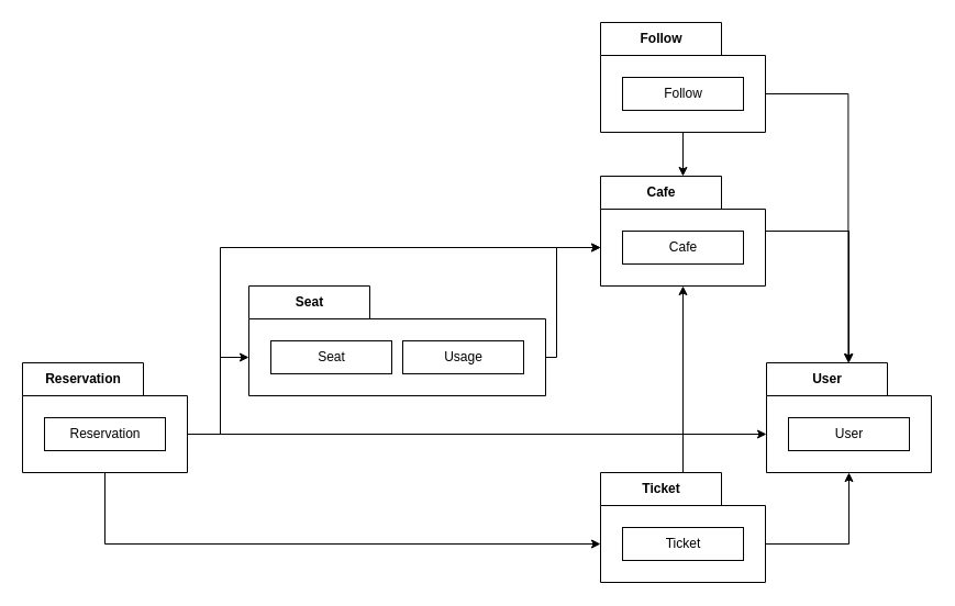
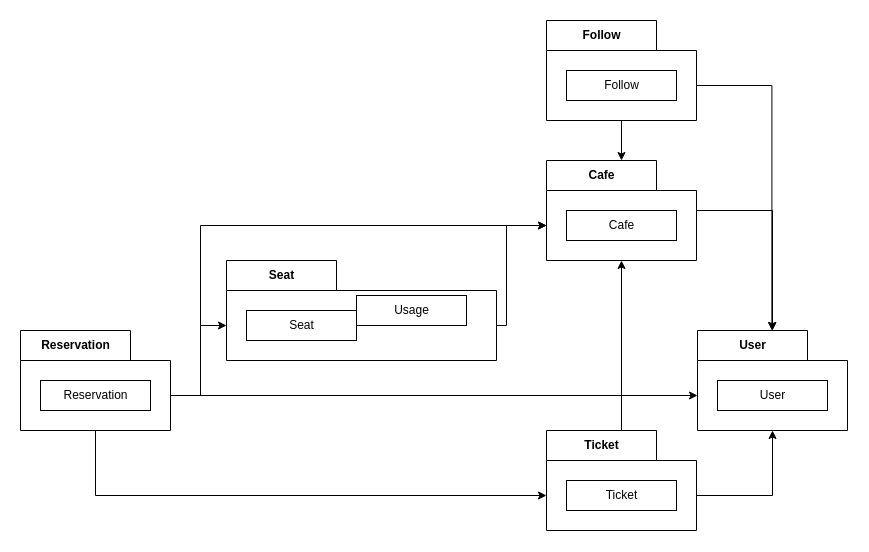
- <mxCell id="10" value="Usage" style="html=1;" parent="8" vertex="1"><mxGeometry x="140" y="50.0" width="110" height="30" as="geometry" /></mxCell>
+ <mxCell id="10" value="Usage" style="html=1;" parent="8" vertex="1"><mxGeometry x="130" y="35" width="110" height="30" as="geometry" /></mxCell>
